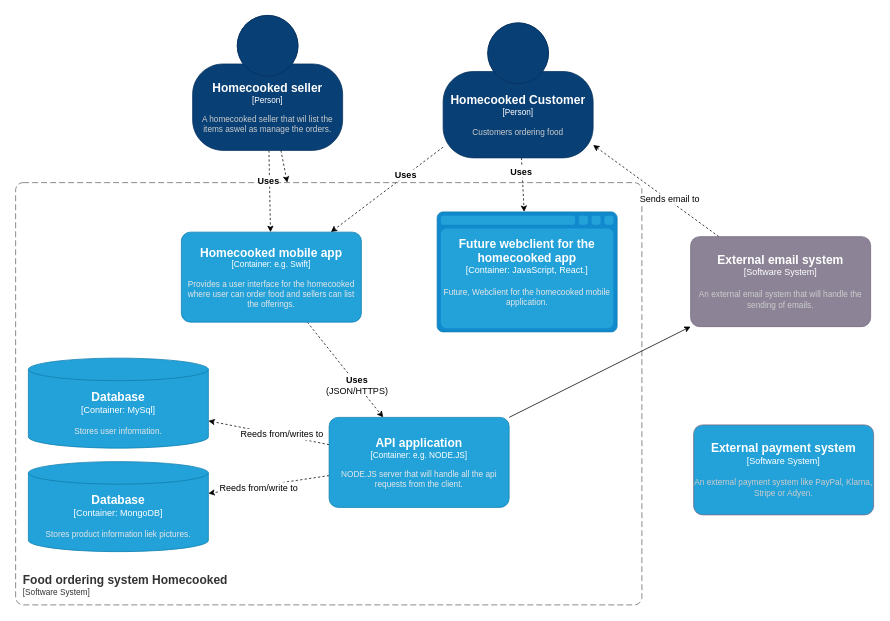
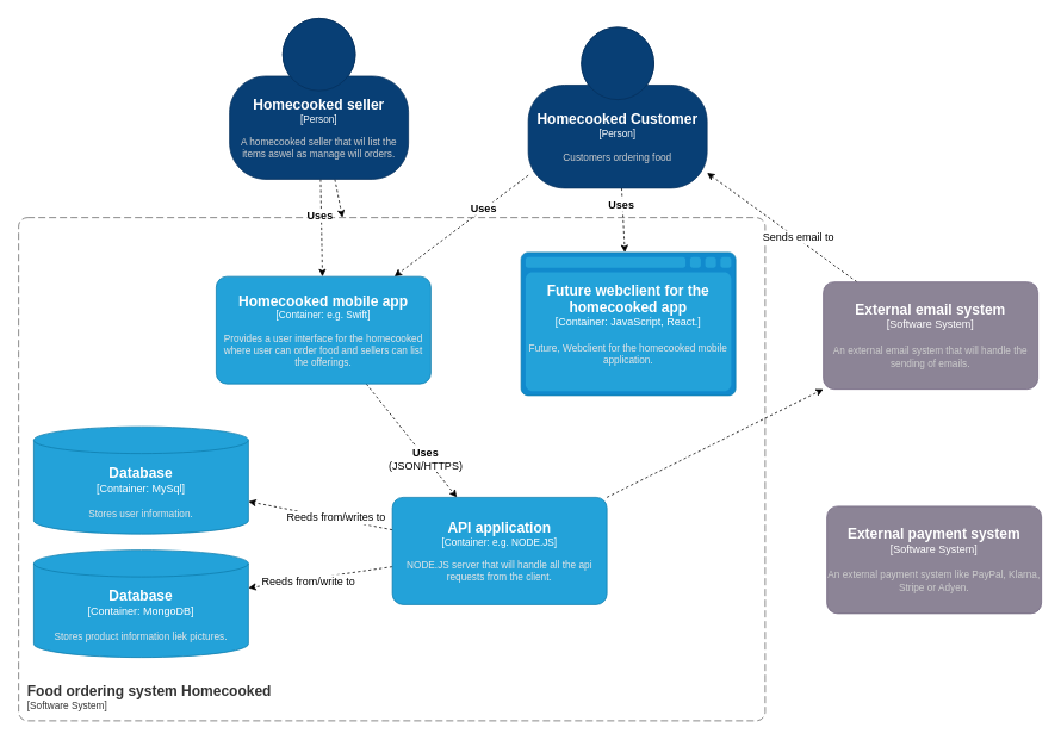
- <mxCell id="16" value="&lt;font style=&quot;font-size: 16px&quot;&gt;&lt;b&gt;Homecooked seller&lt;/b&gt;&lt;/font&gt;&lt;div&gt;[Person]&lt;/div&gt;&lt;br&gt;&lt;div&gt;&lt;font style=&quot;font-size: 11px&quot;&gt;&lt;font color=&quot;#cccccc&quot;&gt;A homecooked seller that wil list the items aswel as manage the orders.&lt;/font&gt;&lt;/div&gt;" style="html=1;fontSize=11;dashed=0;whiteSpace=wrap;fillColor=#083F75;strokeColor=#06315C;fontColor=#ffffff;shape=mxgraph.c4.person2;align=center;metaEdit=1;points=[[0.5,0,0],[1,0.5,0],[1,0.75,0],[0.75,1,0],[0.5,1,0],[0.25,1,0],[0,0.75,0],[0,0.5,0]];resizable=0;" vertex="1" parent="1"><mxGeometry x="256" y="20" width="200" height="180" as="geometry" /></mxCell>
+ <mxCell id="16" value="&lt;font style=&quot;font-size: 16px&quot;&gt;&lt;b&gt;Homecooked seller&lt;/b&gt;&lt;/font&gt;&lt;div&gt;[Person]&lt;/div&gt;&lt;br&gt;&lt;div&gt;&lt;font style=&quot;font-size: 11px&quot;&gt;&lt;font color=&quot;#cccccc&quot;&gt;A homecooked seller that wil list the items aswel as manage will orders.&lt;/font&gt;&lt;/div&gt;" style="html=1;fontSize=11;dashed=0;whiteSpace=wrap;fillColor=#083F75;strokeColor=#06315C;fontColor=#ffffff;shape=mxgraph.c4.person2;align=center;metaEdit=1;points=[[0.5,0,0],[1,0.5,0],[1,0.75,0],[0.75,1,0],[0.5,1,0],[0.25,1,0],[0,0.75,0],[0,0.5,0]];resizable=0;" vertex="1" parent="1"><mxGeometry x="256" y="20" width="200" height="180" as="geometry" /></mxCell>
- <mxCell id="18" style="edgeStyle=none;rounded=0;orthogonalLoop=1;jettySize=auto;html=1;fontSize=12;dashed=0;" edge="1" parent="1" source="23" target="27"><mxGeometry relative="1" as="geometry" /></mxCell>
+ <mxCell id="18" style="edgeStyle=none;rounded=0;orthogonalLoop=1;jettySize=auto;html=1;fontSize=12;dashed=1;" edge="1" parent="1" source="23" target="27"><mxGeometry relative="1" as="geometry" /></mxCell>
- <mxCell id="24" value="&lt;font style=&quot;font-size: 16px&quot;&gt;&lt;b&gt;External payment system&lt;/b&gt;&lt;/font&gt;&lt;div&gt;[Software System]&lt;/div&gt;&lt;br&gt;&lt;div&gt;&lt;font style=&quot;font-size: 11px&quot;&gt;&lt;font color=&quot;#cccccc&quot;&gt;An external payment system like PayPal, Klarna, Stripe or Adyen.&lt;/font&gt;&lt;/div&gt;" style="rounded=1;whiteSpace=wrap;html=1;labelBackgroundColor=none;fillColor=#23a2d9;fontColor=#ffffff;align=center;arcSize=10;strokeColor=#736782;metaEdit=1;resizable=0;points=[[0.25,0,0],[0.5,0,0],[0.75,0,0],[1,0.25,0],[1,0.5,0],[1,0.75,0],[0.75,1,0],[0.5,1,0],[0.25,1,0],[0,0.75,0],[0,0.5,0],[0,0.25,0]];" vertex="1" parent="1"><mxGeometry x="924" y="566" width="240" height="120" as="geometry" /></mxCell>
+ <mxCell id="24" value="&lt;font style=&quot;font-size: 16px&quot;&gt;&lt;b&gt;External payment system&lt;/b&gt;&lt;/font&gt;&lt;div&gt;[Software System]&lt;/div&gt;&lt;br&gt;&lt;div&gt;&lt;font style=&quot;font-size: 11px&quot;&gt;&lt;font color=&quot;#cccccc&quot;&gt;An external payment system like PayPal, Klarna, Stripe or Adyen.&lt;/font&gt;&lt;/div&gt;" style="rounded=1;whiteSpace=wrap;html=1;labelBackgroundColor=none;fillColor=#8C8496;fontColor=#ffffff;align=center;arcSize=10;strokeColor=#736782;metaEdit=1;resizable=0;points=[[0.25,0,0],[0.5,0,0],[0.75,0,0],[1,0.25,0],[1,0.5,0],[1,0.75,0],[0.75,1,0],[0.5,1,0],[0.25,1,0],[0,0.75,0],[0,0.5,0],[0,0.25,0]];" vertex="1" parent="1"><mxGeometry x="924" y="566" width="240" height="120" as="geometry" /></mxCell>
